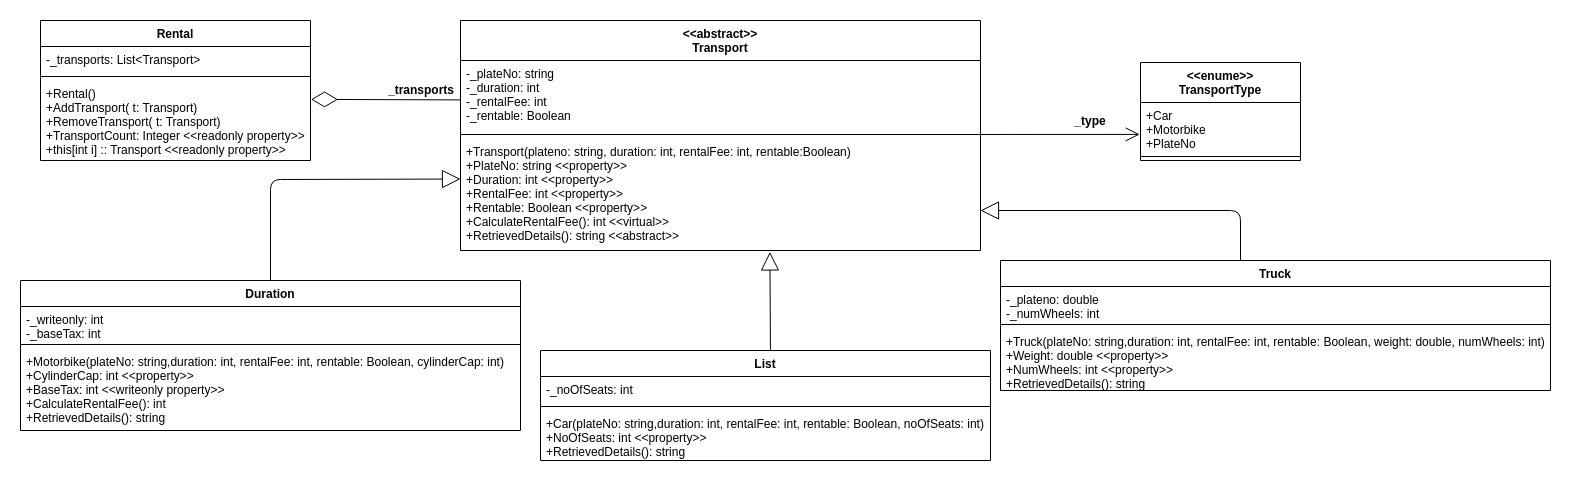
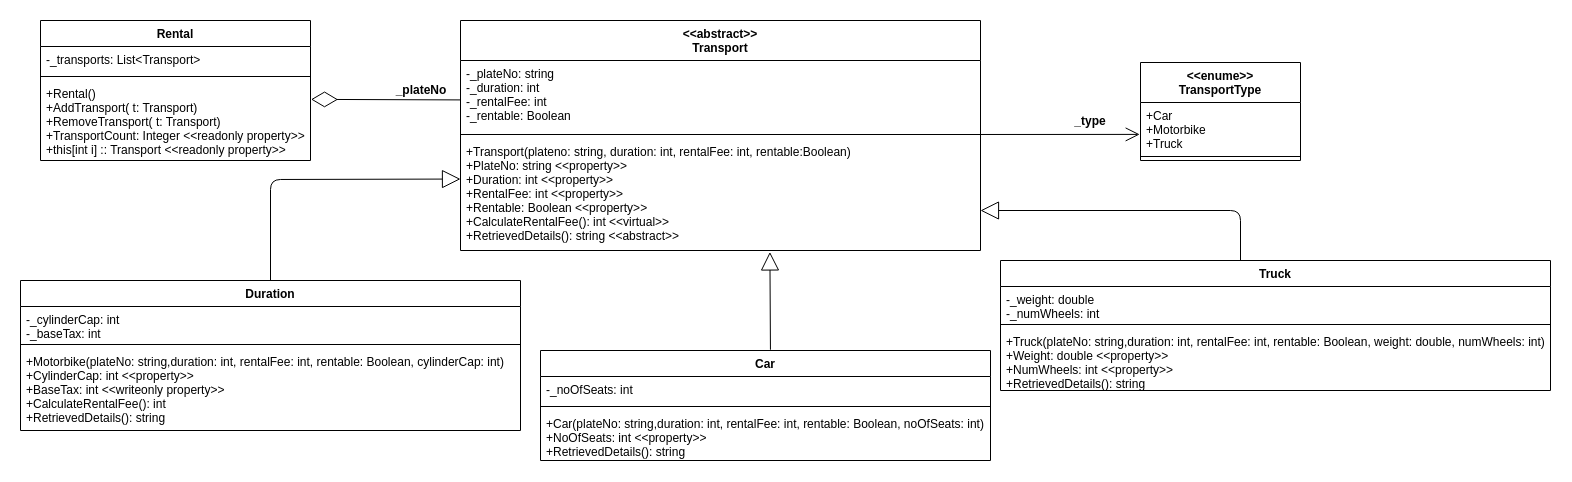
- <mxCell id="12" value="_transports" style="text;align=center;fontStyle=1;verticalAlign=middle;spacingLeft=3;spacingRight=3;strokeColor=none;rotatable=0;points=[[0,0.5],[1,0.5]];portConstraint=eastwest;" vertex="1" parent="1"><mxGeometry x="381" y="76" width="80" height="26" as="geometry" /></mxCell>
+ <mxCell id="12" value="_plateNo" style="text;align=center;fontStyle=1;verticalAlign=middle;spacingLeft=3;spacingRight=3;strokeColor=none;rotatable=0;points=[[0,0.5],[1,0.5]];portConstraint=eastwest;" vertex="1" parent="1"><mxGeometry x="381" y="76" width="80" height="26" as="geometry" /></mxCell>
- <mxCell id="14" value="+Car&#10;+Motorbike&#10;+PlateNo" style="text;strokeColor=none;fillColor=none;align=left;verticalAlign=top;spacingLeft=4;spacingRight=4;overflow=hidden;rotatable=0;points=[[0,0.5],[1,0.5]];portConstraint=eastwest;" vertex="1" parent="13"><mxGeometry y="40" width="160" height="50" as="geometry" /></mxCell>
+ <mxCell id="14" value="+Car&#10;+Motorbike&#10;+Truck" style="text;strokeColor=none;fillColor=none;align=left;verticalAlign=top;spacingLeft=4;spacingRight=4;overflow=hidden;rotatable=0;points=[[0,0.5],[1,0.5]];portConstraint=eastwest;" vertex="1" parent="13"><mxGeometry y="40" width="160" height="50" as="geometry" /></mxCell>
- <mxCell id="25" value="-_plateno: double&#10;-_numWheels: int&#10;" style="text;strokeColor=none;fillColor=none;align=left;verticalAlign=top;spacingLeft=4;spacingRight=4;overflow=hidden;rotatable=0;points=[[0,0.5],[1,0.5]];portConstraint=eastwest;" vertex="1" parent="24"><mxGeometry y="26" width="550" height="34" as="geometry" /></mxCell>
+ <mxCell id="25" value="-_weight: double&#10;-_numWheels: int&#10;" style="text;strokeColor=none;fillColor=none;align=left;verticalAlign=top;spacingLeft=4;spacingRight=4;overflow=hidden;rotatable=0;points=[[0,0.5],[1,0.5]];portConstraint=eastwest;" vertex="1" parent="24"><mxGeometry y="26" width="550" height="34" as="geometry" /></mxCell>
- <mxCell id="21" value="-_writeonly: int&#10;-_baseTax: int" style="text;strokeColor=none;fillColor=none;align=left;verticalAlign=top;spacingLeft=4;spacingRight=4;overflow=hidden;rotatable=0;points=[[0,0.5],[1,0.5]];portConstraint=eastwest;" vertex="1" parent="20"><mxGeometry y="26" width="500" height="34" as="geometry" /></mxCell>
+ <mxCell id="21" value="-_cylinderCap: int&#10;-_baseTax: int" style="text;strokeColor=none;fillColor=none;align=left;verticalAlign=top;spacingLeft=4;spacingRight=4;overflow=hidden;rotatable=0;points=[[0,0.5],[1,0.5]];portConstraint=eastwest;" vertex="1" parent="20"><mxGeometry y="26" width="500" height="34" as="geometry" /></mxCell>
- <mxCell id="28" value="List" style="swimlane;fontStyle=1;align=center;verticalAlign=top;childLayout=stackLayout;horizontal=1;startSize=26;horizontalStack=0;resizeParent=1;resizeParentMax=0;resizeLast=0;collapsible=1;marginBottom=0;" vertex="1" parent="1"><mxGeometry x="540" y="350" width="450" height="110" as="geometry" /></mxCell>
+ <mxCell id="28" value="Car" style="swimlane;fontStyle=1;align=center;verticalAlign=top;childLayout=stackLayout;horizontal=1;startSize=26;horizontalStack=0;resizeParent=1;resizeParentMax=0;resizeLast=0;collapsible=1;marginBottom=0;" vertex="1" parent="1"><mxGeometry x="540" y="350" width="450" height="110" as="geometry" /></mxCell>
